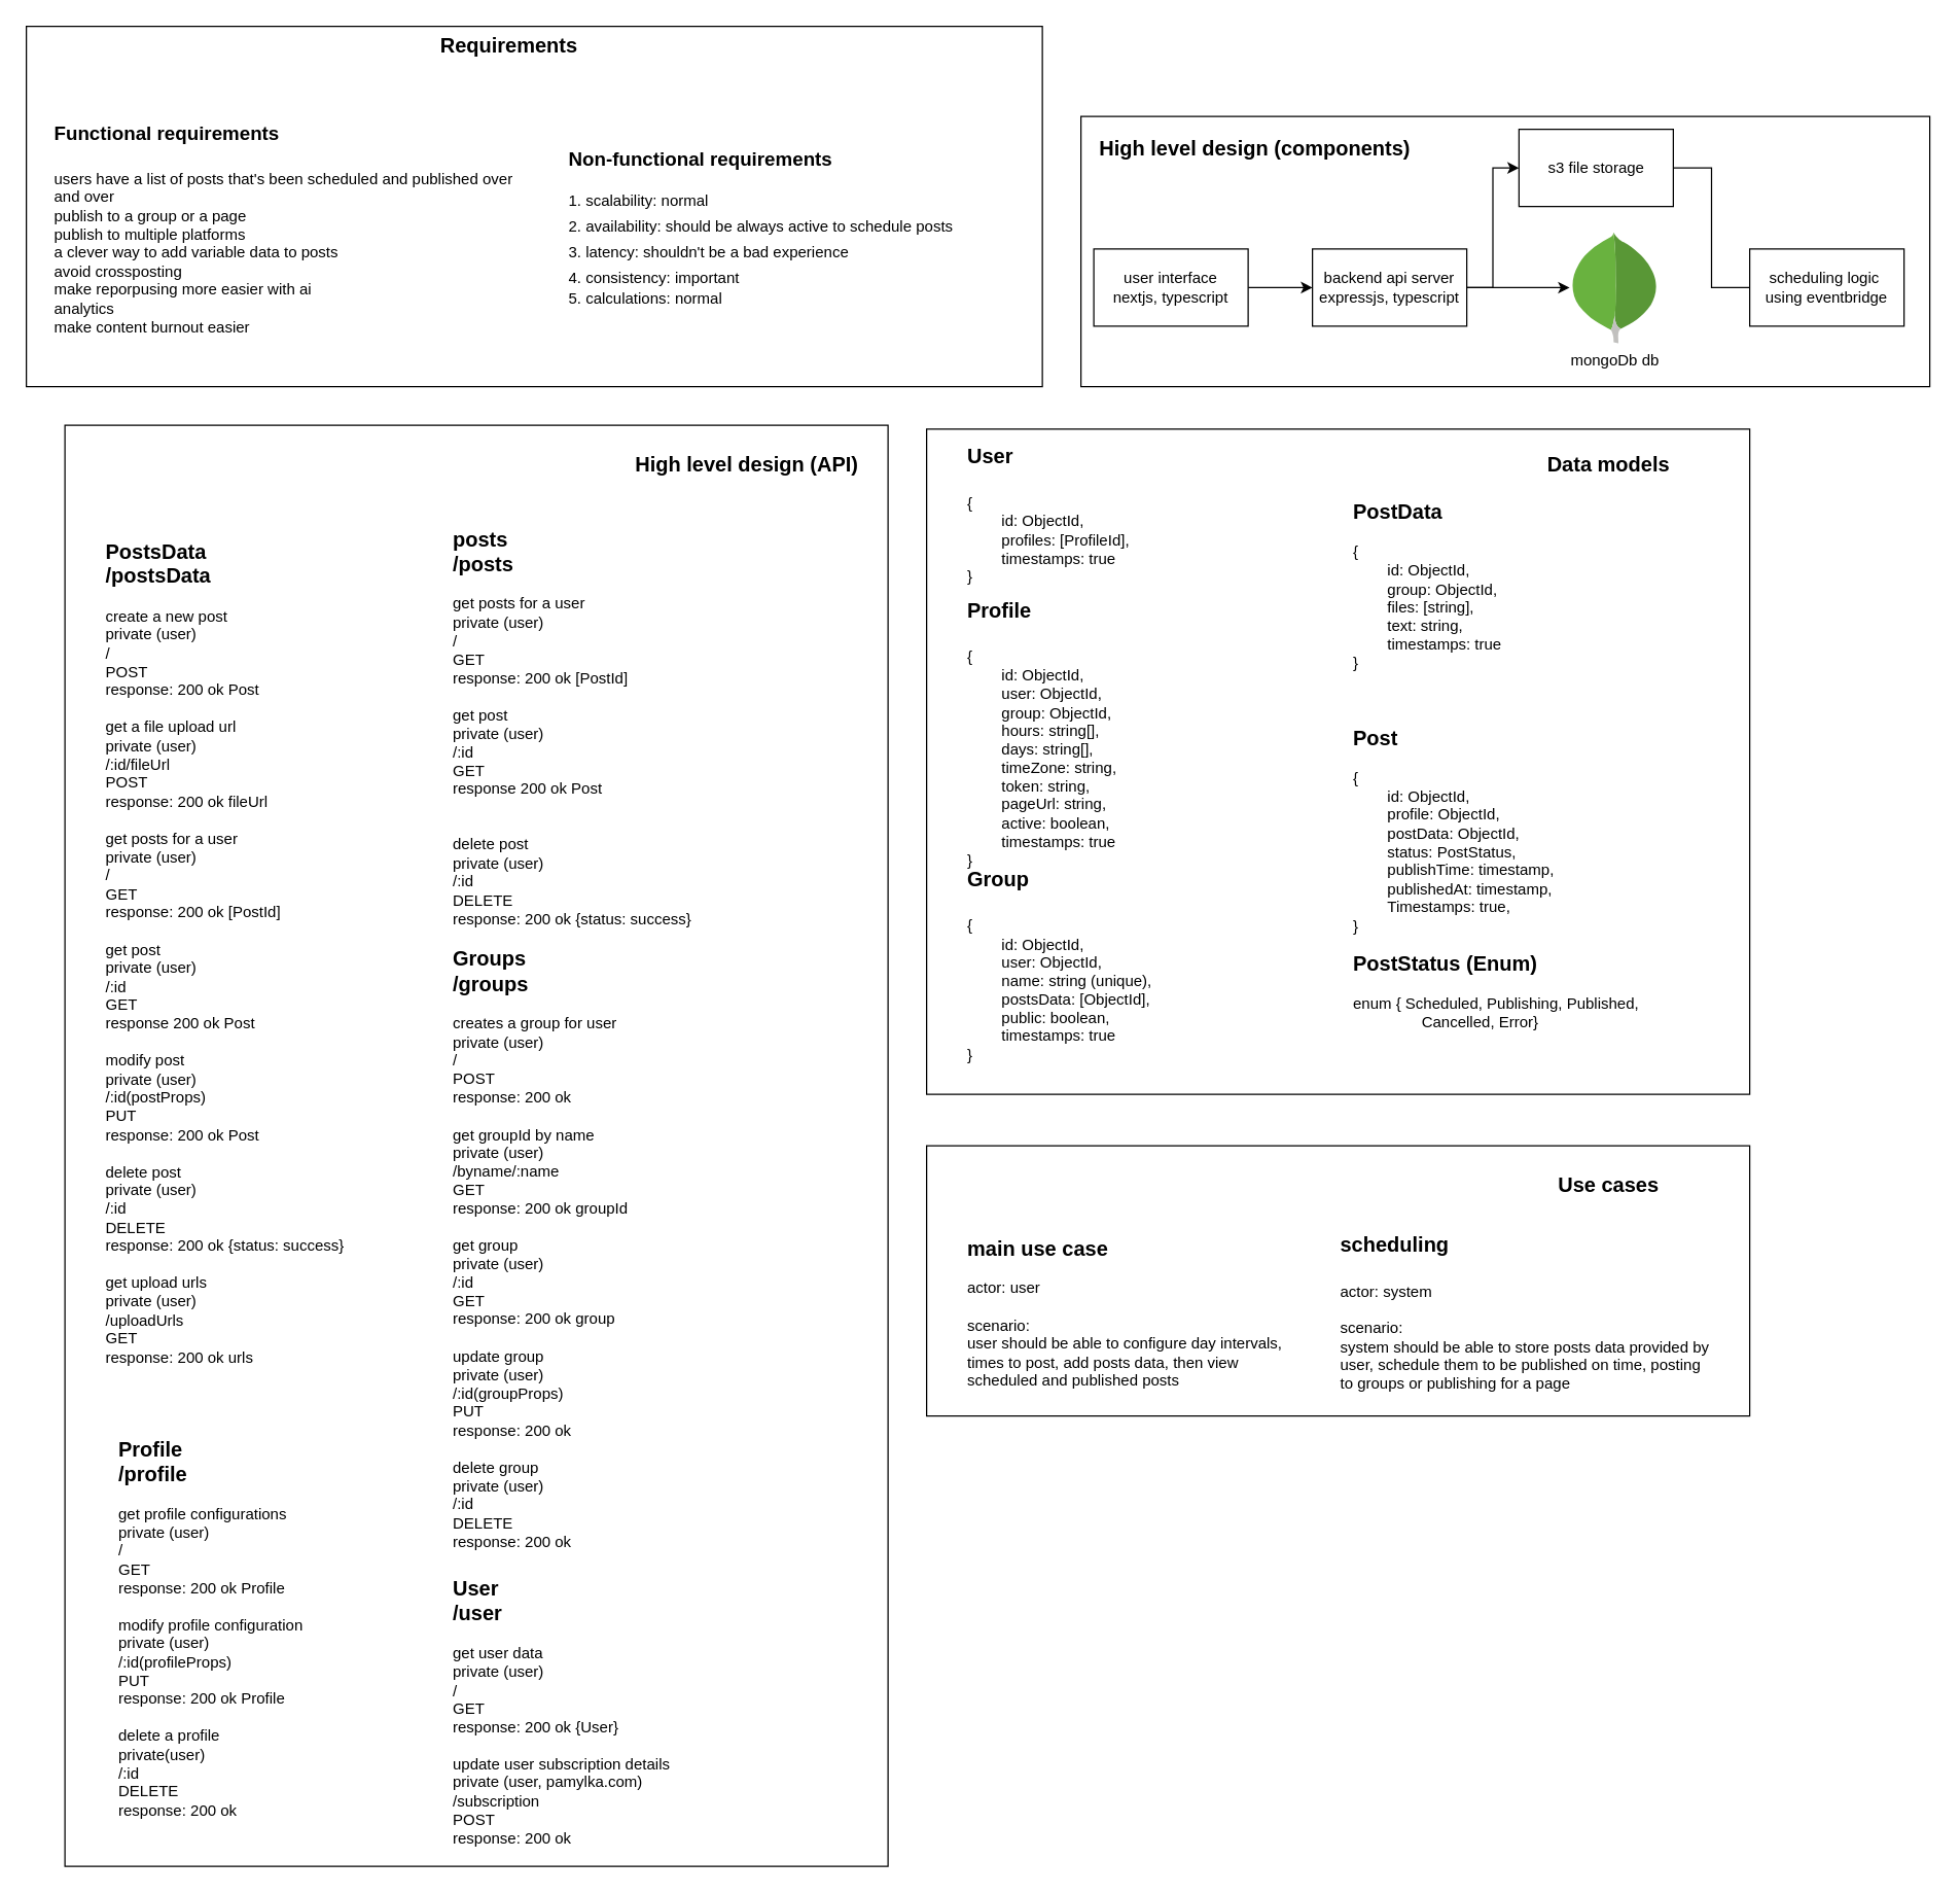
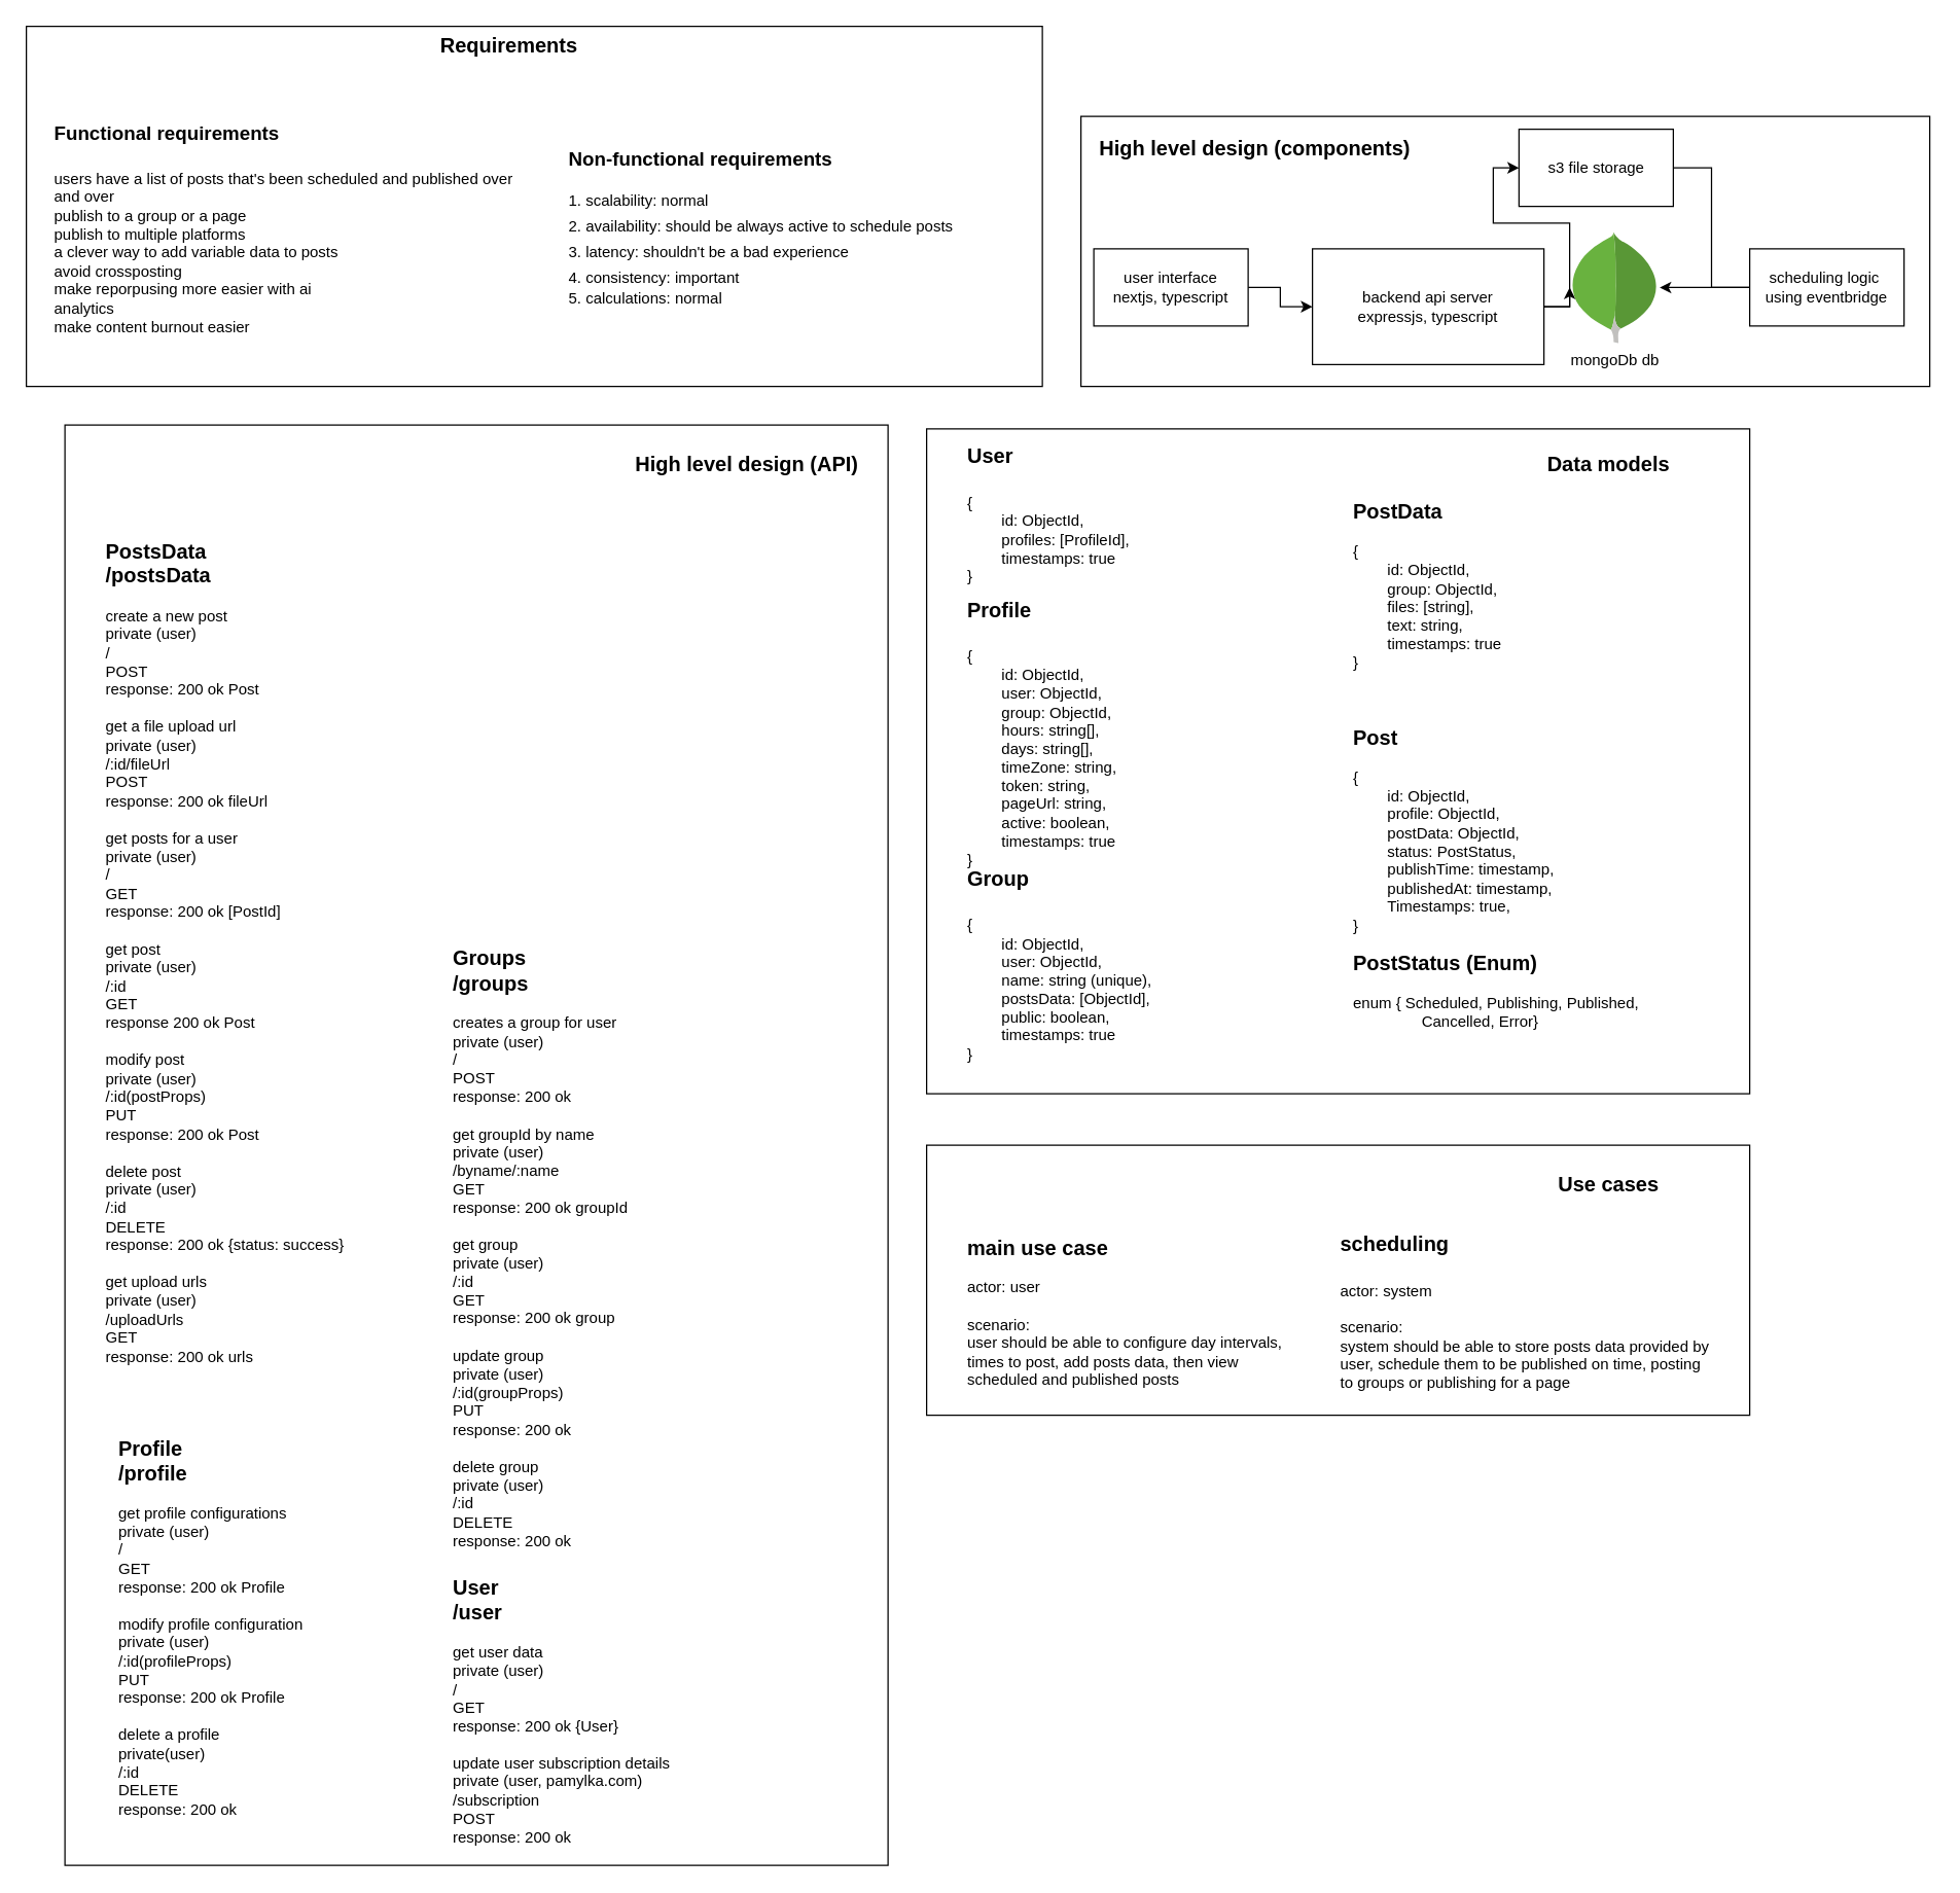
- <mxCell id="8" value="backend api server&lt;div&gt;expressjs, typescript&lt;/div&gt;" style="rounded=0;whiteSpace=wrap;html=1;" parent="2" vertex="1"><mxGeometry x="180" y="103" width="120" height="60" as="geometry" /></mxCell>
+ <mxCell id="8" value="backend api server&lt;div&gt;expressjs, typescript&lt;/div&gt;" style="rounded=0;whiteSpace=wrap;html=1;" parent="2" vertex="1"><mxGeometry x="180" y="103" width="180" height="90" as="geometry" /></mxCell>
+ <mxCell id="11" style="edgeStyle=orthogonalEdgeStyle;rounded=0;orthogonalLoop=1;jettySize=auto;html=1;" parent="2" source="13" target="9" edge="1"><mxGeometry relative="1" as="geometry" /></mxCell>
- <mxCell id="21" value="&lt;div data--h-bstatus=&quot;0OBSERVED&quot;&gt;&lt;span data--h-bstatus=&quot;0OBSERVED&quot; style=&quot;font-size: 16px;&quot;&gt;&lt;b data--h-bstatus=&quot;0OBSERVED&quot;&gt;posts&lt;/b&gt;&lt;/span&gt;&lt;/div&gt;&lt;font data--h-bstatus=&quot;0OBSERVED&quot; style=&quot;font-size: 16px;&quot;&gt;&lt;b data--h-bstatus=&quot;0OBSERVED&quot;&gt;/posts&lt;/b&gt;&lt;/font&gt;&lt;div data--h-bstatus=&quot;0OBSERVED&quot;&gt;&lt;br&gt;&lt;/div&gt;&lt;div data--h-bstatus=&quot;0OBSERVED&quot;&gt;&lt;span data--h-bstatus=&quot;0OBSERVED&quot; style=&quot;background-color: transparent; color: light-dark(rgb(0, 0, 0), rgb(255, 255, 255));&quot;&gt;get posts for a user&lt;/span&gt;&lt;/div&gt;&lt;div data--h-bstatus=&quot;0OBSERVED&quot;&gt;&lt;span data--h-bstatus=&quot;0OBSERVED&quot; style=&quot;background-color: transparent; color: light-dark(rgb(0, 0, 0), rgb(255, 255, 255));&quot;&gt;private (user)&lt;/span&gt;&lt;/div&gt;&lt;div data--h-bstatus=&quot;0OBSERVED&quot;&gt;/&lt;/div&gt;&lt;div data--h-bstatus=&quot;0OBSERVED&quot;&gt;GET&lt;/div&gt;&lt;div data--h-bstatus=&quot;0OBSERVED&quot;&gt;response: 200 ok [PostId]&lt;/div&gt;&lt;div data--h-bstatus=&quot;0OBSERVED&quot;&gt;&lt;br data--h-bstatus=&quot;0OBSERVED&quot;&gt;&lt;/div&gt;&lt;div data--h-bstatus=&quot;0OBSERVED&quot;&gt;get post&lt;/div&gt;&lt;div data--h-bstatus=&quot;0OBSERVED&quot;&gt;private (user)&lt;/div&gt;&lt;div data--h-bstatus=&quot;0OBSERVED&quot;&gt;/:id&lt;/div&gt;&lt;div data--h-bstatus=&quot;0OBSERVED&quot;&gt;GET&lt;/div&gt;&lt;div data--h-bstatus=&quot;0OBSERVED&quot;&gt;response 200 ok Post&lt;/div&gt;&lt;div data--h-bstatus=&quot;0OBSERVED&quot;&gt;&lt;br&gt;&lt;/div&gt;&lt;div data--h-bstatus=&quot;0OBSERVED&quot;&gt;&lt;br data--h-bstatus=&quot;0OBSERVED&quot;&gt;&lt;/div&gt;&lt;div data--h-bstatus=&quot;0OBSERVED&quot;&gt;delete post&lt;/div&gt;&lt;div data--h-bstatus=&quot;0OBSERVED&quot;&gt;private (user)&lt;/div&gt;&lt;div data--h-bstatus=&quot;0OBSERVED&quot;&gt;/:id&lt;/div&gt;&lt;div data--h-bstatus=&quot;0OBSERVED&quot;&gt;DELETE&lt;/div&gt;&lt;div data--h-bstatus=&quot;0OBSERVED&quot;&gt;response: 200 ok {status: success}&lt;/div&gt;" style="text;html=1;align=left;verticalAlign=middle;resizable=0;points=[];autosize=1;strokeColor=none;fillColor=none;" parent="15" vertex="1"><mxGeometry x="300" y="70" width="210" height="330" as="geometry" /></mxCell>
